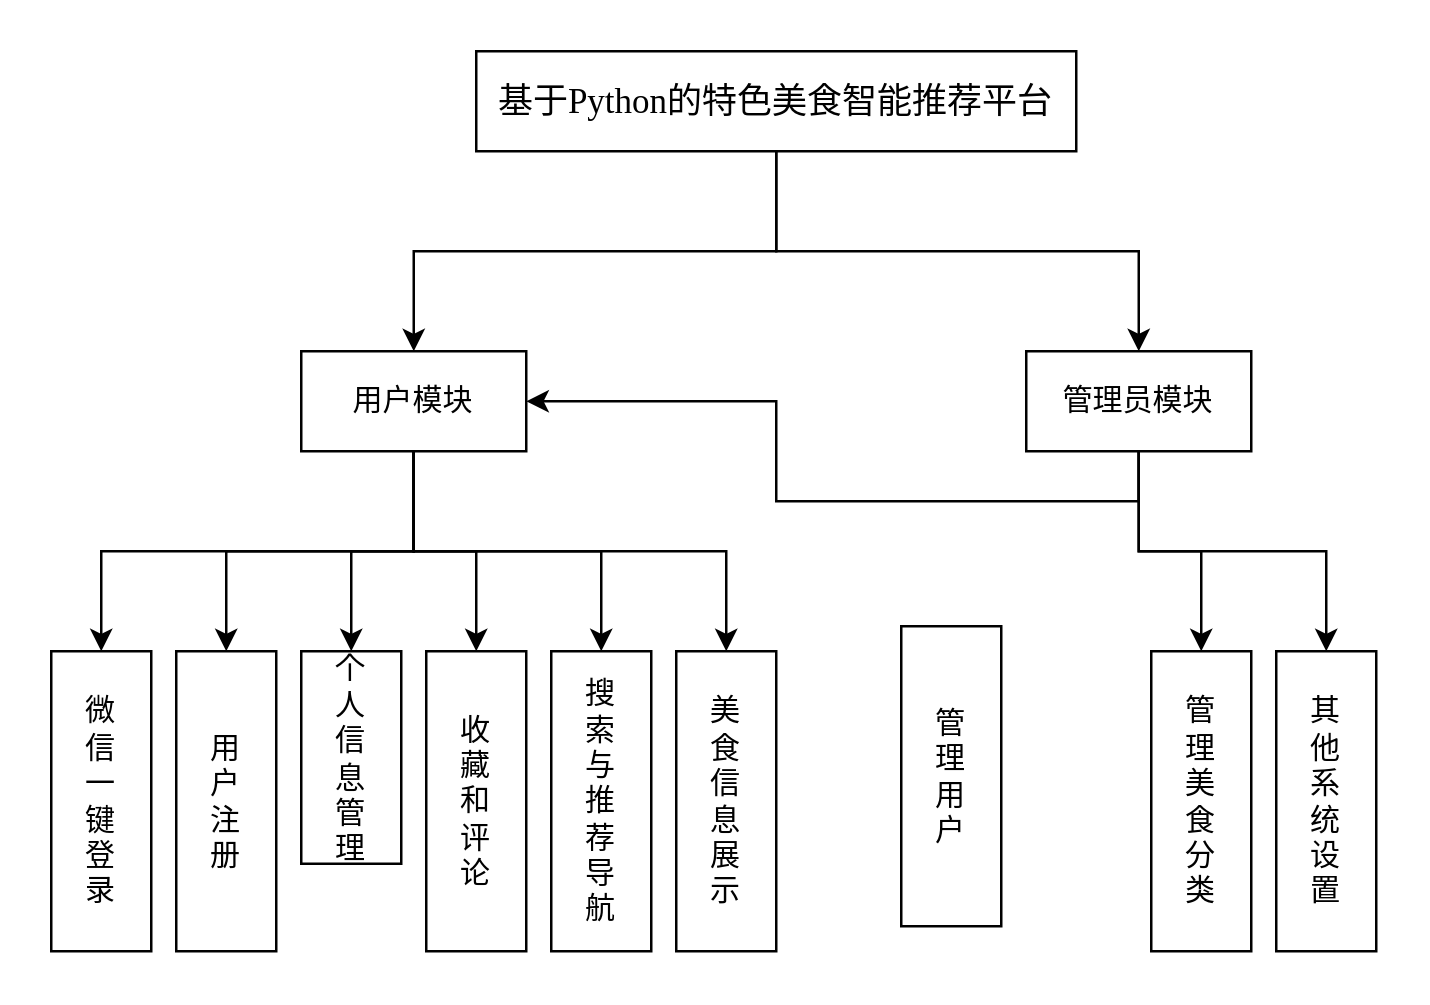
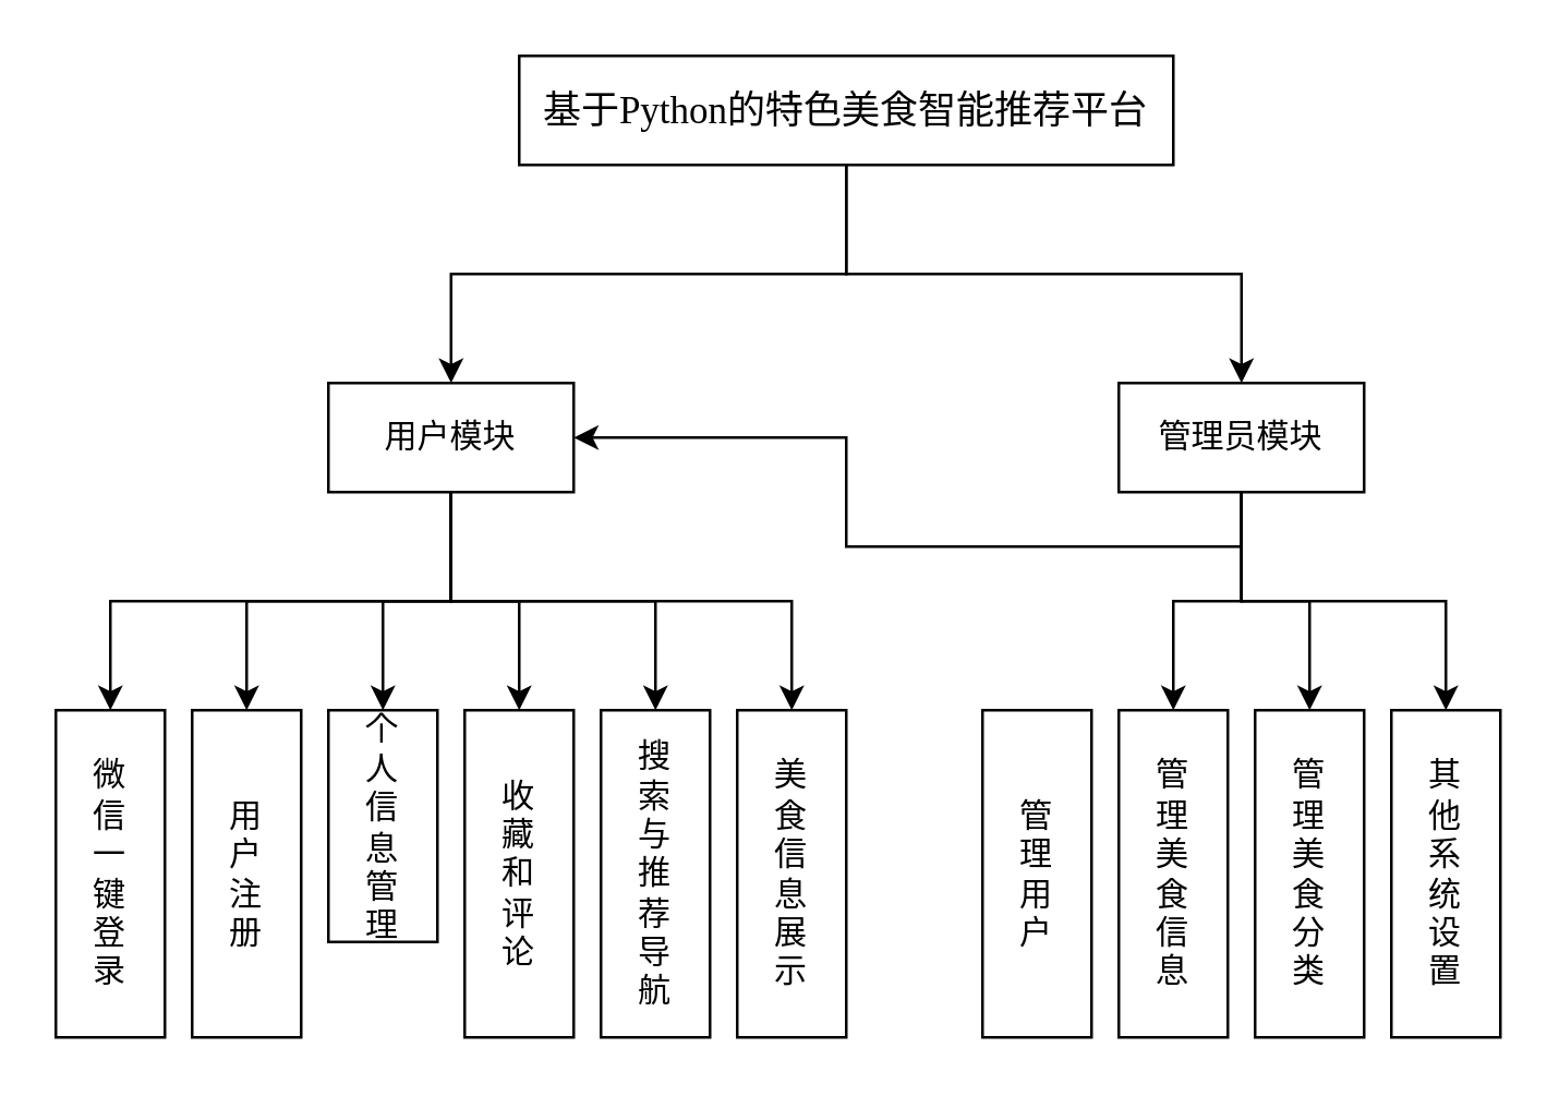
+ <mxCell id="6" style="edgeStyle=orthogonalEdgeStyle;rounded=0;orthogonalLoop=1;jettySize=auto;html=1;exitX=0.5;exitY=1;exitDx=0;exitDy=0;entryX=0.5;entryY=0;entryDx=0;entryDy=0;" parent="1" source="9" target="21" edge="1"><mxGeometry relative="1" as="geometry" /></mxCell>
- <mxCell id="20" value="管&lt;div&gt;理&lt;/div&gt;&lt;div&gt;用&lt;/div&gt;&lt;div&gt;户&lt;/div&gt;" style="whiteSpace=wrap;html=1;rounded=0;" parent="1" vertex="1"><mxGeometry x="360" y="250" width="40" height="120" as="geometry" /></mxCell>
+ <mxCell id="20" value="管&lt;div&gt;理&lt;/div&gt;&lt;div&gt;用&lt;/div&gt;&lt;div&gt;户&lt;/div&gt;" style="whiteSpace=wrap;html=1;rounded=0;" parent="1" vertex="1"><mxGeometry x="360" y="260" width="40" height="120" as="geometry" /></mxCell>
+ <mxCell id="21" value="管&lt;div&gt;理&lt;/div&gt;&lt;div&gt;美&lt;/div&gt;&lt;div&gt;食&lt;/div&gt;&lt;div&gt;信&lt;/div&gt;&lt;div&gt;息&lt;/div&gt;" style="whiteSpace=wrap;html=1;rounded=0;" parent="1" vertex="1"><mxGeometry x="410" y="260" width="40" height="120" as="geometry" /></mxCell>
